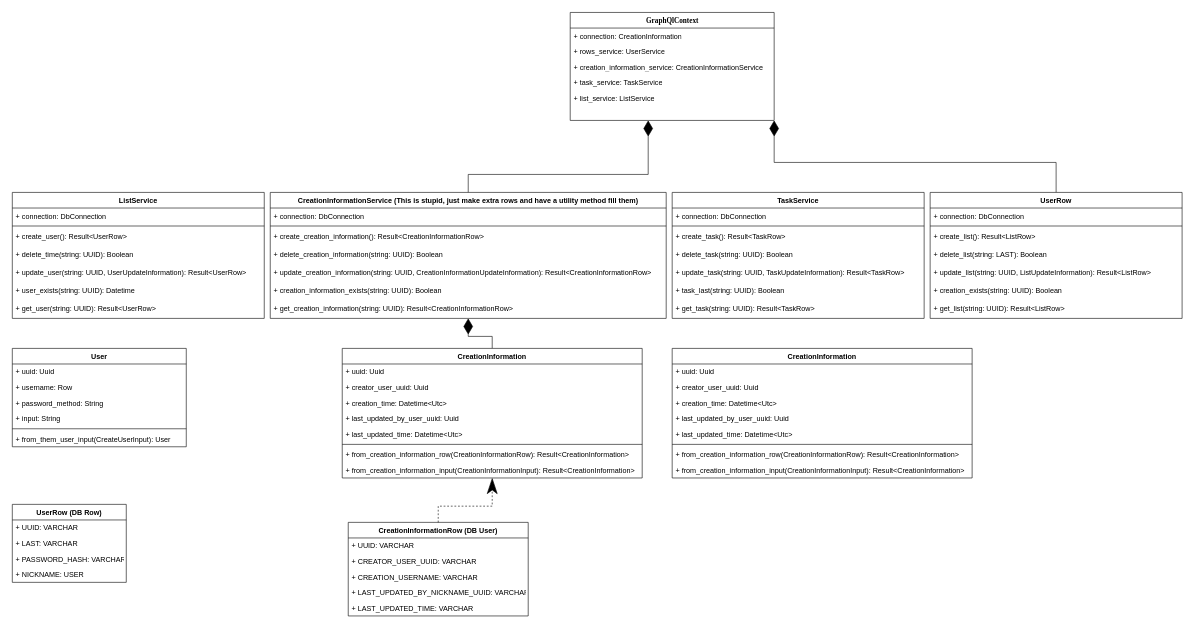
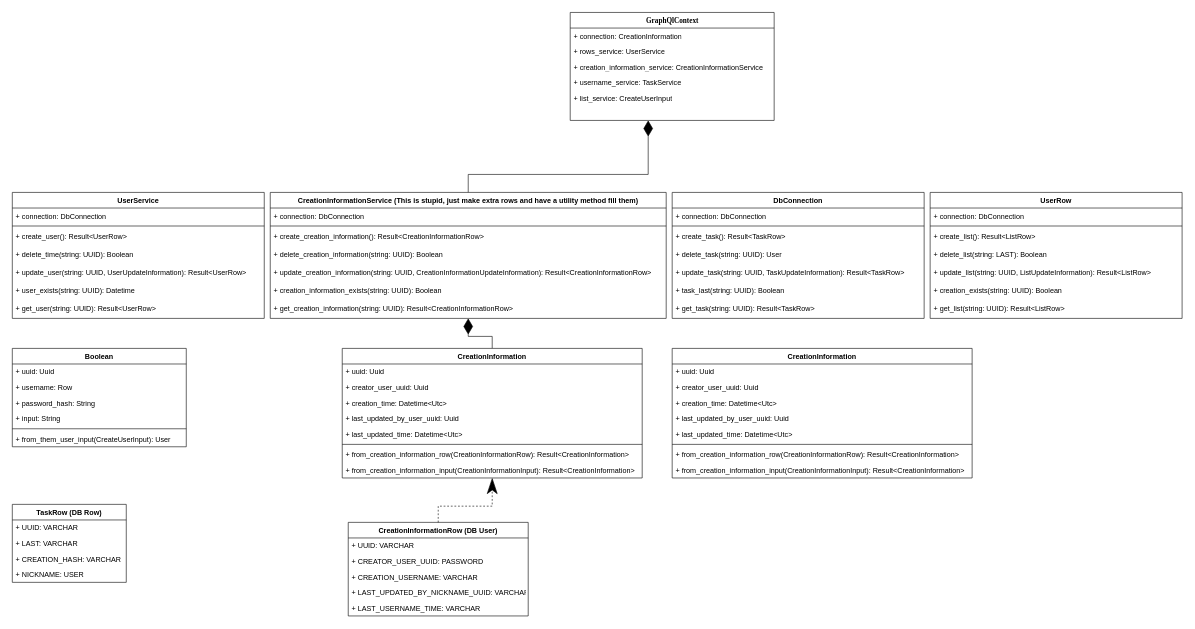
- <mxCell id="6" value="+ task_service: TaskService" style="text;html=1;strokeColor=none;fillColor=none;align=left;verticalAlign=top;spacingLeft=4;spacingRight=4;whiteSpace=wrap;overflow=hidden;rotatable=0;points=[[0,0.5],[1,0.5]];portConstraint=eastwest;" parent="2" vertex="1"><mxGeometry y="104" width="340" height="26" as="geometry" /></mxCell>
+ <mxCell id="6" value="+ username_service: TaskService" style="text;html=1;strokeColor=none;fillColor=none;align=left;verticalAlign=top;spacingLeft=4;spacingRight=4;whiteSpace=wrap;overflow=hidden;rotatable=0;points=[[0,0.5],[1,0.5]];portConstraint=eastwest;" parent="2" vertex="1"><mxGeometry y="104" width="340" height="26" as="geometry" /></mxCell>
- <mxCell id="7" value="+ list_service: ListService" style="text;html=1;strokeColor=none;fillColor=none;align=left;verticalAlign=top;spacingLeft=4;spacingRight=4;whiteSpace=wrap;overflow=hidden;rotatable=0;points=[[0,0.5],[1,0.5]];portConstraint=eastwest;" parent="2" vertex="1"><mxGeometry y="130" width="340" height="26" as="geometry" /></mxCell>
+ <mxCell id="7" value="+ list_service: CreateUserInput" style="text;html=1;strokeColor=none;fillColor=none;align=left;verticalAlign=top;spacingLeft=4;spacingRight=4;whiteSpace=wrap;overflow=hidden;rotatable=0;points=[[0,0.5],[1,0.5]];portConstraint=eastwest;" parent="2" vertex="1"><mxGeometry y="130" width="340" height="26" as="geometry" /></mxCell>
- <mxCell id="33" style="edgeStyle=orthogonalEdgeStyle;rounded=0;orthogonalLoop=1;jettySize=auto;html=1;exitX=0.5;exitY=0;exitDx=0;exitDy=0;endArrow=diamondThin;endFill=1;endSize=24;strokeWidth=1;" edge="1" parent="1" source="34" target="2"><mxGeometry relative="1" as="geometry"><Array as="points"><mxPoint x="1760" y="270" /><mxPoint x="1290" y="270" /></Array></mxGeometry></mxCell>
- <mxCell id="8" value="ListService" style="swimlane;fontStyle=1;align=center;verticalAlign=top;childLayout=stackLayout;horizontal=1;startSize=26;horizontalStack=0;resizeParent=1;resizeParentMax=0;resizeLast=0;collapsible=1;marginBottom=0;" vertex="1" parent="1"><mxGeometry x="20" y="320" width="420" height="210" as="geometry" /></mxCell>
+ <mxCell id="8" value="UserService" style="swimlane;fontStyle=1;align=center;verticalAlign=top;childLayout=stackLayout;horizontal=1;startSize=26;horizontalStack=0;resizeParent=1;resizeParentMax=0;resizeLast=0;collapsible=1;marginBottom=0;" vertex="1" parent="1"><mxGeometry x="20" y="320" width="420" height="210" as="geometry" /></mxCell>
- <mxCell id="25" value="TaskService" style="swimlane;fontStyle=1;align=center;verticalAlign=top;childLayout=stackLayout;horizontal=1;startSize=26;horizontalStack=0;resizeParent=1;resizeParentMax=0;resizeLast=0;collapsible=1;marginBottom=0;" vertex="1" parent="1"><mxGeometry x="1120" y="320" width="420" height="210" as="geometry" /></mxCell>
+ <mxCell id="25" value="DbConnection" style="swimlane;fontStyle=1;align=center;verticalAlign=top;childLayout=stackLayout;horizontal=1;startSize=26;horizontalStack=0;resizeParent=1;resizeParentMax=0;resizeLast=0;collapsible=1;marginBottom=0;" vertex="1" parent="1"><mxGeometry x="1120" y="320" width="420" height="210" as="geometry" /></mxCell>
- <mxCell id="29" value="+ delete_task(string: UUID): Boolean&#10;" style="text;strokeColor=none;fillColor=none;align=left;verticalAlign=top;spacingLeft=4;spacingRight=4;overflow=hidden;rotatable=0;points=[[0,0.5],[1,0.5]];portConstraint=eastwest;" vertex="1" parent="25"><mxGeometry y="90" width="420" height="30" as="geometry" /></mxCell>
+ <mxCell id="29" value="+ delete_task(string: UUID): User&#10;" style="text;strokeColor=none;fillColor=none;align=left;verticalAlign=top;spacingLeft=4;spacingRight=4;overflow=hidden;rotatable=0;points=[[0,0.5],[1,0.5]];portConstraint=eastwest;" vertex="1" parent="25"><mxGeometry y="90" width="420" height="30" as="geometry" /></mxCell>
- <mxCell id="42" value="User" style="swimlane;fontStyle=1;align=center;verticalAlign=top;childLayout=stackLayout;horizontal=1;startSize=26;horizontalStack=0;resizeParent=1;resizeParentMax=0;resizeLast=0;collapsible=1;marginBottom=0;" vertex="1" parent="1"><mxGeometry x="20" y="580" width="290" height="164" as="geometry" /></mxCell>
+ <mxCell id="42" value="Boolean" style="swimlane;fontStyle=1;align=center;verticalAlign=top;childLayout=stackLayout;horizontal=1;startSize=26;horizontalStack=0;resizeParent=1;resizeParentMax=0;resizeLast=0;collapsible=1;marginBottom=0;" vertex="1" parent="1"><mxGeometry x="20" y="580" width="290" height="164" as="geometry" /></mxCell>
- <mxCell id="45" value="+ password_method: String" style="text;strokeColor=none;fillColor=none;align=left;verticalAlign=top;spacingLeft=4;spacingRight=4;overflow=hidden;rotatable=0;points=[[0,0.5],[1,0.5]];portConstraint=eastwest;" vertex="1" parent="42"><mxGeometry y="78" width="290" height="26" as="geometry" /></mxCell>
+ <mxCell id="45" value="+ password_hash: String" style="text;strokeColor=none;fillColor=none;align=left;verticalAlign=top;spacingLeft=4;spacingRight=4;overflow=hidden;rotatable=0;points=[[0,0.5],[1,0.5]];portConstraint=eastwest;" vertex="1" parent="42"><mxGeometry y="78" width="290" height="26" as="geometry" /></mxCell>
- <mxCell id="49" value="UserRow (DB Row)" style="swimlane;fontStyle=1;childLayout=stackLayout;horizontal=1;startSize=26;fillColor=none;horizontalStack=0;resizeParent=1;resizeParentMax=0;resizeLast=0;collapsible=1;marginBottom=0;" vertex="1" parent="1"><mxGeometry x="20" y="840" width="190" height="130" as="geometry" /></mxCell>
+ <mxCell id="49" value="TaskRow (DB Row)" style="swimlane;fontStyle=1;childLayout=stackLayout;horizontal=1;startSize=26;fillColor=none;horizontalStack=0;resizeParent=1;resizeParentMax=0;resizeLast=0;collapsible=1;marginBottom=0;" vertex="1" parent="1"><mxGeometry x="20" y="840" width="190" height="130" as="geometry" /></mxCell>
- <mxCell id="52" value="+ PASSWORD_HASH: VARCHAR" style="text;strokeColor=none;fillColor=none;align=left;verticalAlign=top;spacingLeft=4;spacingRight=4;overflow=hidden;rotatable=0;points=[[0,0.5],[1,0.5]];portConstraint=eastwest;" vertex="1" parent="49"><mxGeometry y="78" width="190" height="26" as="geometry" /></mxCell>
+ <mxCell id="52" value="+ CREATION_HASH: VARCHAR" style="text;strokeColor=none;fillColor=none;align=left;verticalAlign=top;spacingLeft=4;spacingRight=4;overflow=hidden;rotatable=0;points=[[0,0.5],[1,0.5]];portConstraint=eastwest;" vertex="1" parent="49"><mxGeometry y="78" width="190" height="26" as="geometry" /></mxCell>
- <mxCell id="67" value="+ CREATOR_USER_UUID: VARCHAR" style="text;strokeColor=none;fillColor=none;align=left;verticalAlign=top;spacingLeft=4;spacingRight=4;overflow=hidden;rotatable=0;points=[[0,0.5],[1,0.5]];portConstraint=eastwest;" vertex="1" parent="65"><mxGeometry y="52" width="300" height="26" as="geometry" /></mxCell>
+ <mxCell id="67" value="+ CREATOR_USER_UUID: PASSWORD" style="text;strokeColor=none;fillColor=none;align=left;verticalAlign=top;spacingLeft=4;spacingRight=4;overflow=hidden;rotatable=0;points=[[0,0.5],[1,0.5]];portConstraint=eastwest;" vertex="1" parent="65"><mxGeometry y="52" width="300" height="26" as="geometry" /></mxCell>
- <mxCell id="70" value="+ LAST_UPDATED_TIME: VARCHAR" style="text;strokeColor=none;fillColor=none;align=left;verticalAlign=top;spacingLeft=4;spacingRight=4;overflow=hidden;rotatable=0;points=[[0,0.5],[1,0.5]];portConstraint=eastwest;" vertex="1" parent="65"><mxGeometry y="130" width="300" height="26" as="geometry" /></mxCell>
+ <mxCell id="70" value="+ LAST_USERNAME_TIME: VARCHAR" style="text;strokeColor=none;fillColor=none;align=left;verticalAlign=top;spacingLeft=4;spacingRight=4;overflow=hidden;rotatable=0;points=[[0,0.5],[1,0.5]];portConstraint=eastwest;" vertex="1" parent="65"><mxGeometry y="130" width="300" height="26" as="geometry" /></mxCell>
